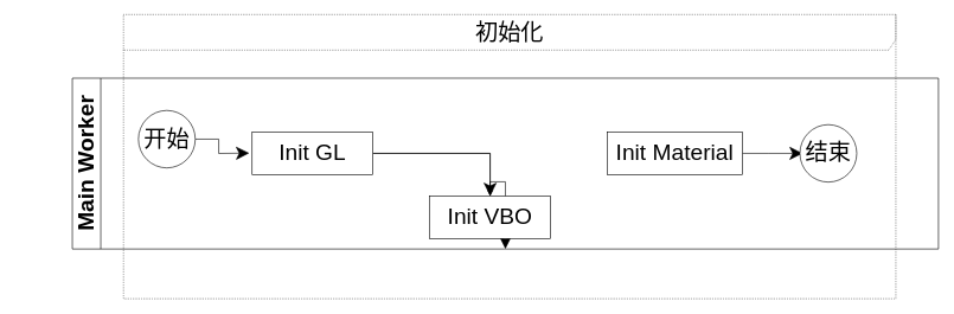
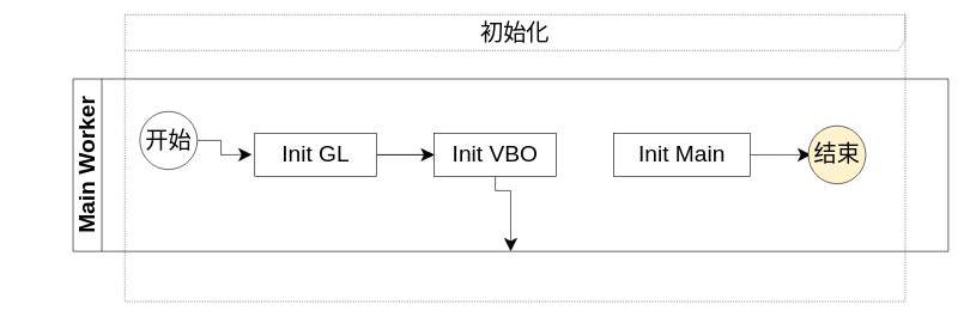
- <mxCell id="13" value="Init Material" style="whiteSpace=wrap;html=1;fontSize=32;" parent="1" vertex="1"><mxGeometry x="854" y="185.41" width="190" height="60" as="geometry" /></mxCell>
+ <mxCell id="13" value="Init Main" style="whiteSpace=wrap;html=1;fontSize=32;" parent="1" vertex="1"><mxGeometry x="854" y="185.41" width="190" height="60" as="geometry" /></mxCell>
- <mxCell id="14" value="结束" style="ellipse;whiteSpace=wrap;html=1;fontSize=32;" parent="1" vertex="1"><mxGeometry x="1125" y="175" width="80" height="80.83" as="geometry" /></mxCell>
+ <mxCell id="14" value="结束" style="ellipse;whiteSpace=wrap;html=1;fontSize=32;fillColor=#fff2cc;" parent="1" vertex="1"><mxGeometry x="1125" y="175" width="80" height="80.83" as="geometry" /></mxCell>
- <mxCell id="11" value="Init VBO" style="whiteSpace=wrap;html=1;fontSize=32;" parent="1" vertex="1"><mxGeometry x="604" y="275.41" width="170" height="60" as="geometry" /></mxCell>
+ <mxCell id="11" value="Init VBO" style="whiteSpace=wrap;html=1;fontSize=32;" parent="1" vertex="1"><mxGeometry x="604" y="185.41" width="170" height="60" as="geometry" /></mxCell>
